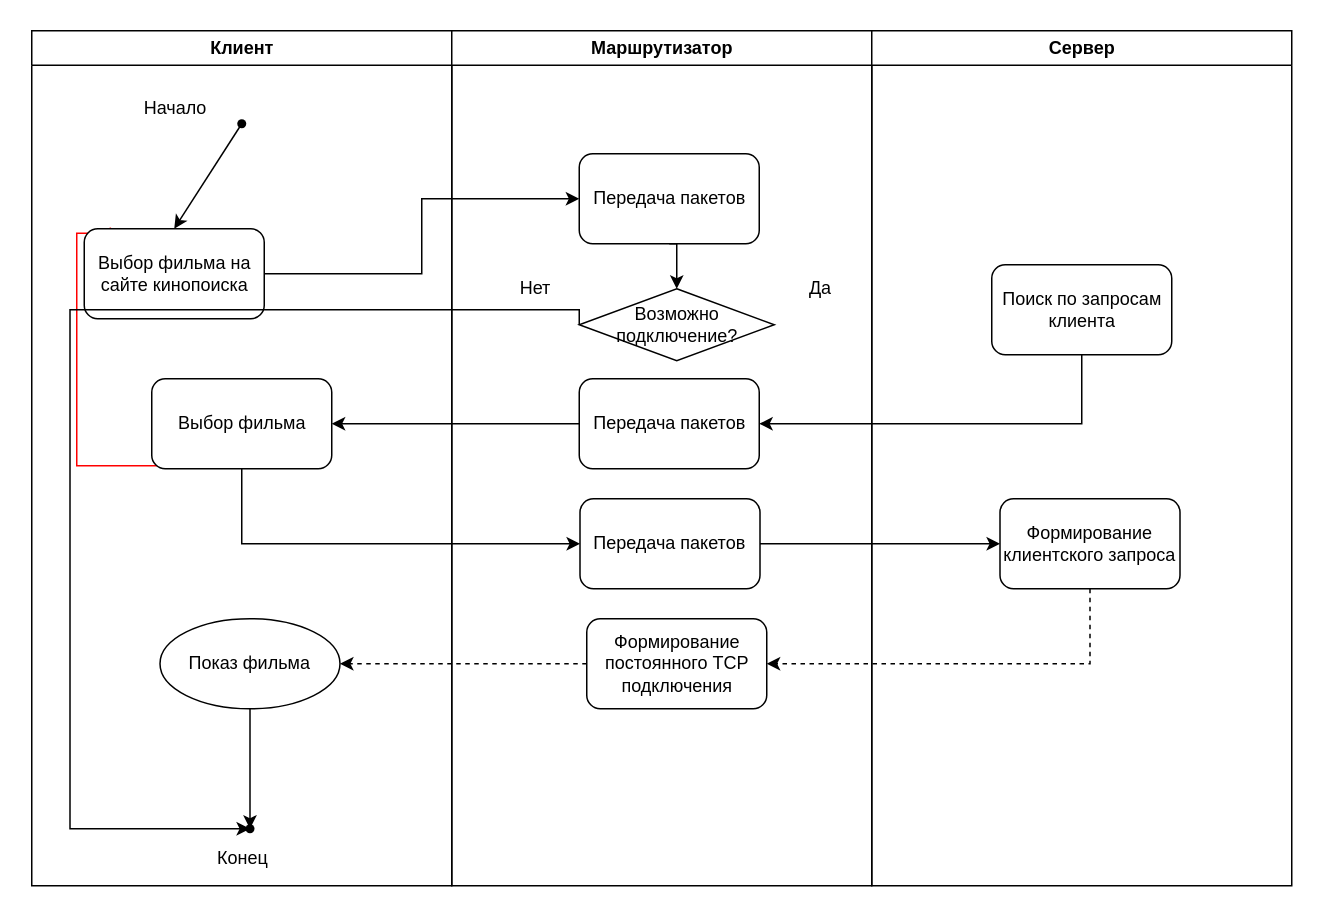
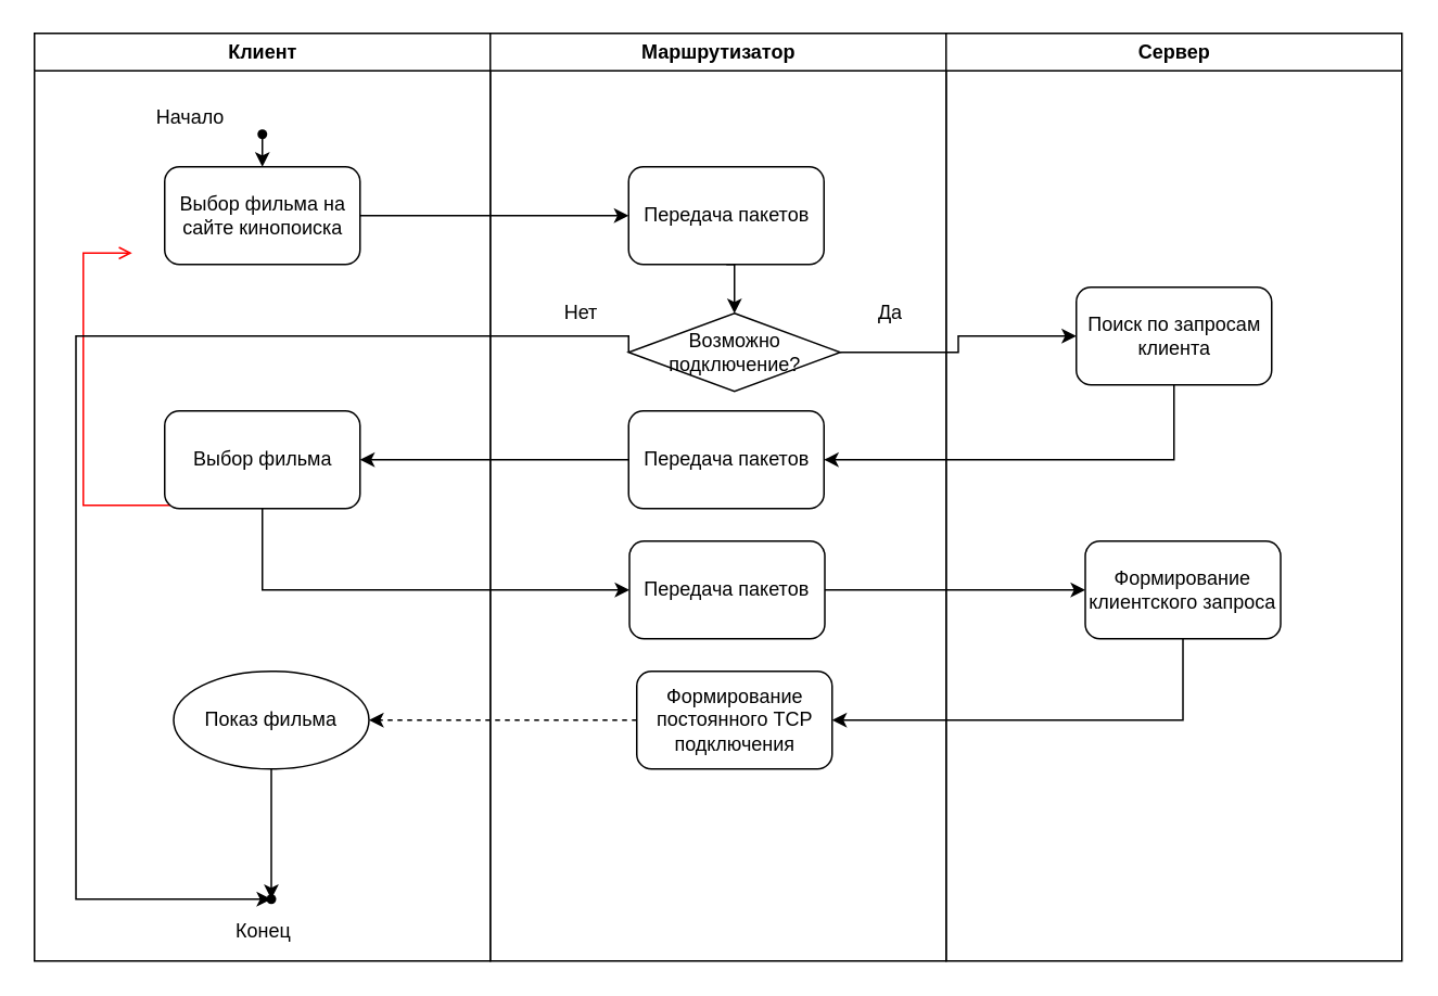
- <mxCell id="6" value="Выбор фильма на сайте кинопоиска" style="rounded=1;whiteSpace=wrap;html=1;" vertex="1" parent="2"><mxGeometry x="35" y="132" width="120" height="60" as="geometry" /></mxCell>
+ <mxCell id="6" value="Выбор фильма на сайте кинопоиска" style="rounded=1;whiteSpace=wrap;html=1;" vertex="1" parent="2"><mxGeometry x="80" y="82" width="120" height="60" as="geometry" /></mxCell>
+ <mxCell id="25" style="edgeStyle=orthogonalEdgeStyle;rounded=0;orthogonalLoop=1;jettySize=auto;html=1;exitX=1;exitY=0.5;exitDx=0;exitDy=0;entryX=0;entryY=0.5;entryDx=0;entryDy=0;" edge="1" parent="1" source="16" target="22"><mxGeometry relative="1" as="geometry" /></mxCell>
- <mxCell id="32" style="edgeStyle=orthogonalEdgeStyle;rounded=0;orthogonalLoop=1;jettySize=auto;html=1;exitX=0.5;exitY=1;exitDx=0;exitDy=0;entryX=1;entryY=0.5;entryDx=0;entryDy=0;dashed=1;" edge="1" parent="1" source="23" target="20"><mxGeometry relative="1" as="geometry" /></mxCell>
+ <mxCell id="32" style="edgeStyle=orthogonalEdgeStyle;rounded=0;orthogonalLoop=1;jettySize=auto;html=1;exitX=0.5;exitY=1;exitDx=0;exitDy=0;entryX=1;entryY=0.5;entryDx=0;entryDy=0;" edge="1" parent="1" source="23" target="20"><mxGeometry relative="1" as="geometry" /></mxCell>
